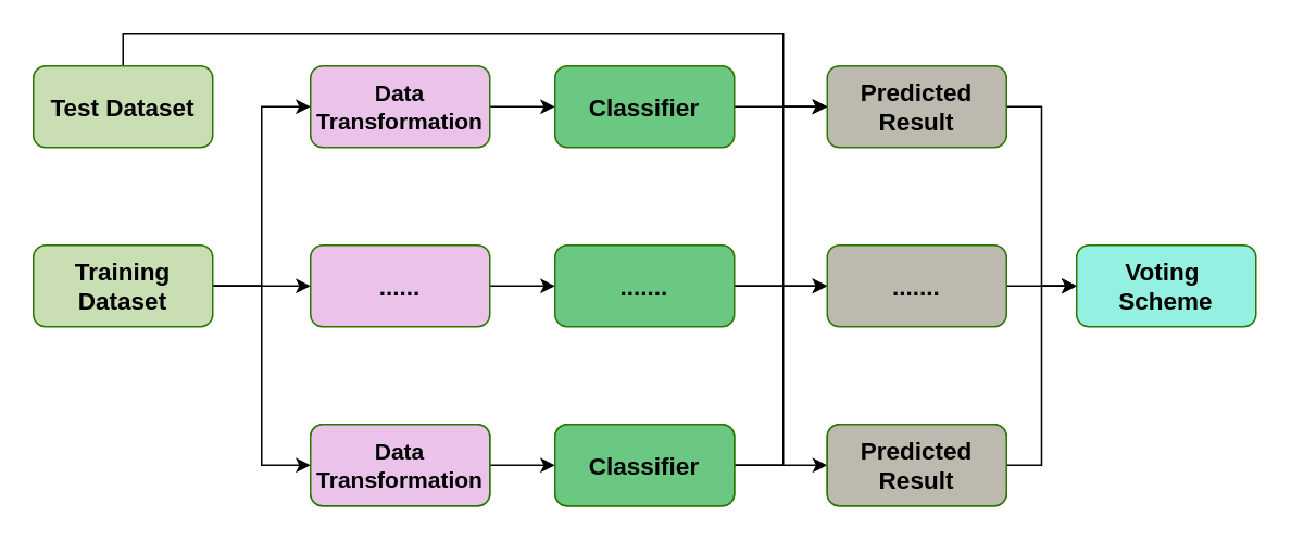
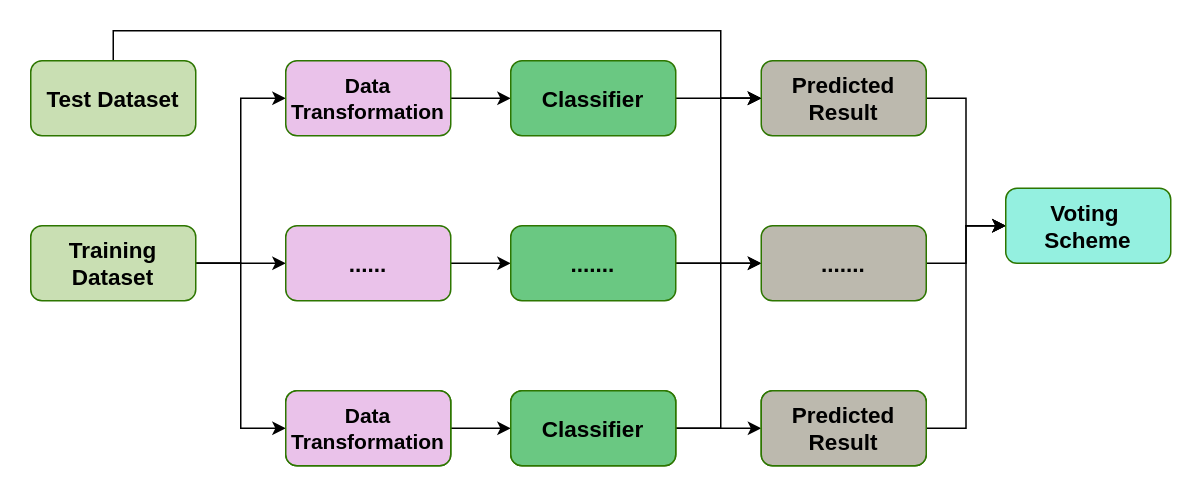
- <mxCell id="26" value="&lt;b&gt;&lt;font color=&quot;#000000&quot; style=&quot;font-size: 15px;&quot;&gt;Voting&amp;nbsp;&lt;/font&gt;&lt;/b&gt;&lt;div&gt;&lt;b&gt;&lt;font color=&quot;#000000&quot; style=&quot;font-size: 15px;&quot;&gt;Scheme&lt;/font&gt;&lt;/b&gt;&lt;/div&gt;" style="rounded=1;whiteSpace=wrap;html=1;fillColor=#94f0e0;fontColor=#ffffff;strokeColor=#2D7600;" vertex="1" parent="1"><mxGeometry x="660" y="150" width="110" height="50" as="geometry" /></mxCell>
+ <mxCell id="26" value="&lt;b&gt;&lt;font color=&quot;#000000&quot; style=&quot;font-size: 15px;&quot;&gt;Voting&amp;nbsp;&lt;/font&gt;&lt;/b&gt;&lt;div&gt;&lt;b&gt;&lt;font color=&quot;#000000&quot; style=&quot;font-size: 15px;&quot;&gt;Scheme&lt;/font&gt;&lt;/b&gt;&lt;/div&gt;" style="rounded=1;whiteSpace=wrap;html=1;fillColor=#94f0e0;fontColor=#ffffff;strokeColor=#2D7600;" vertex="1" parent="1"><mxGeometry x="670" y="125" width="110" height="50" as="geometry" /></mxCell>
